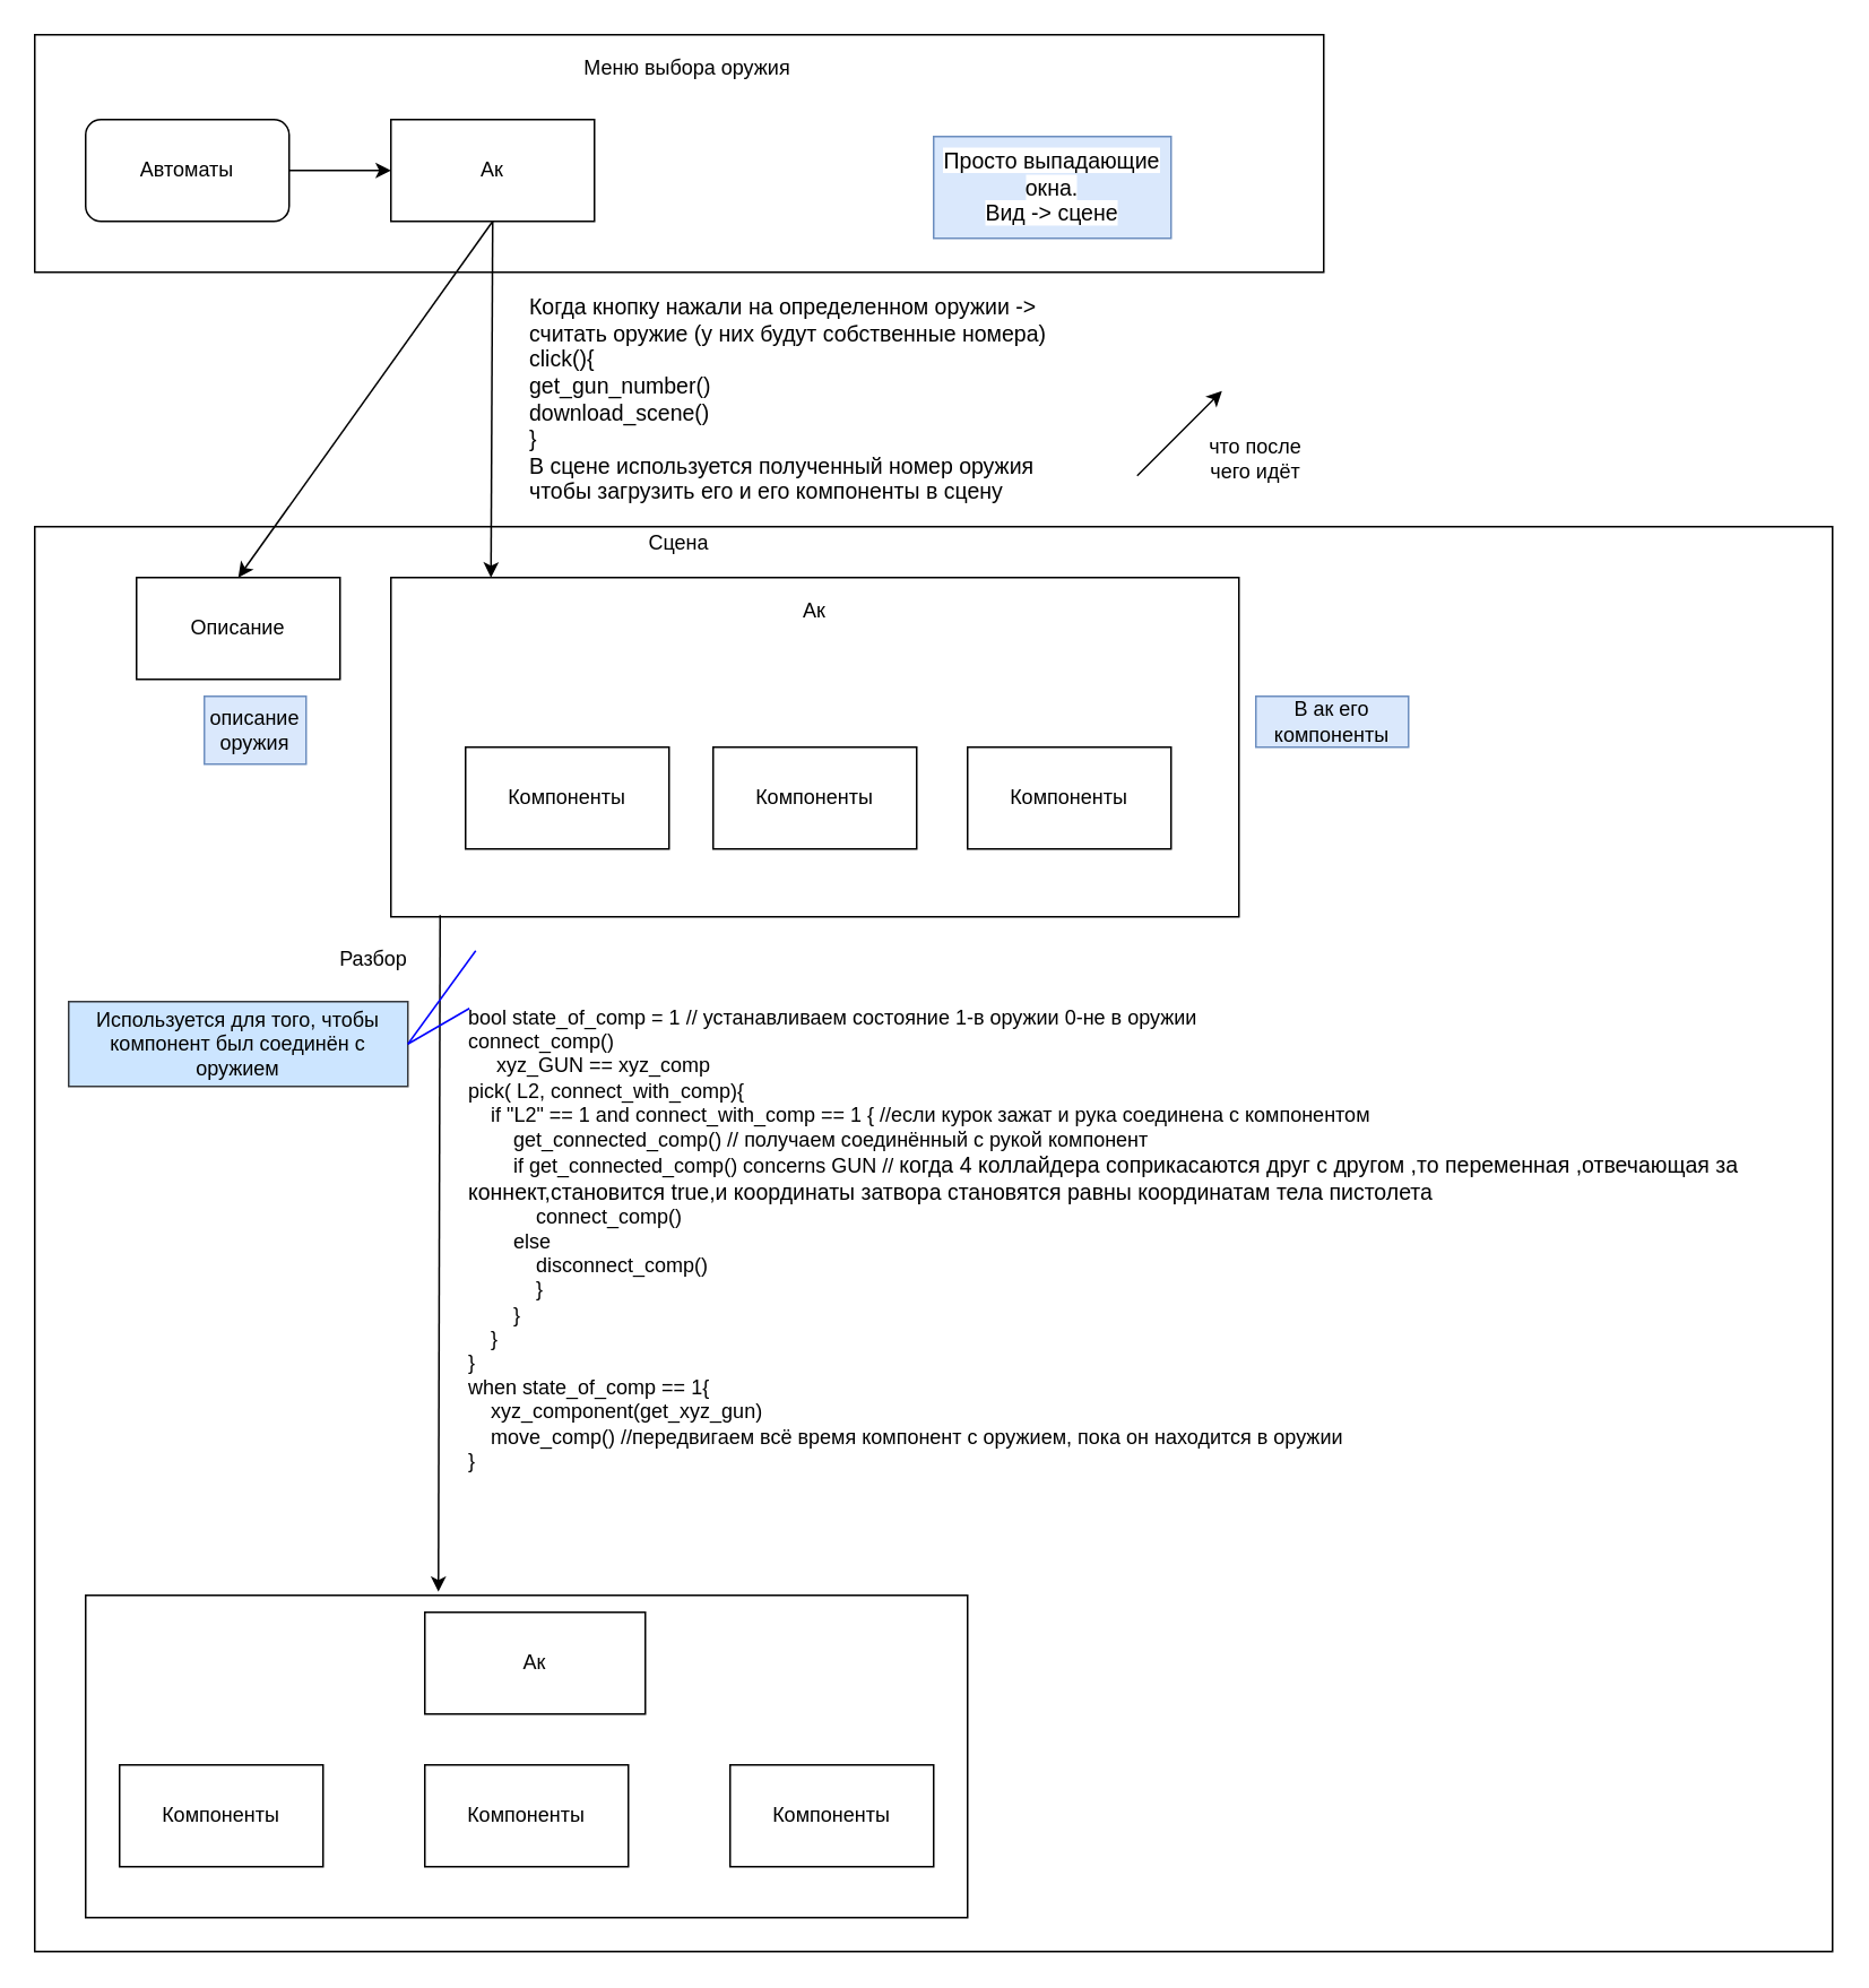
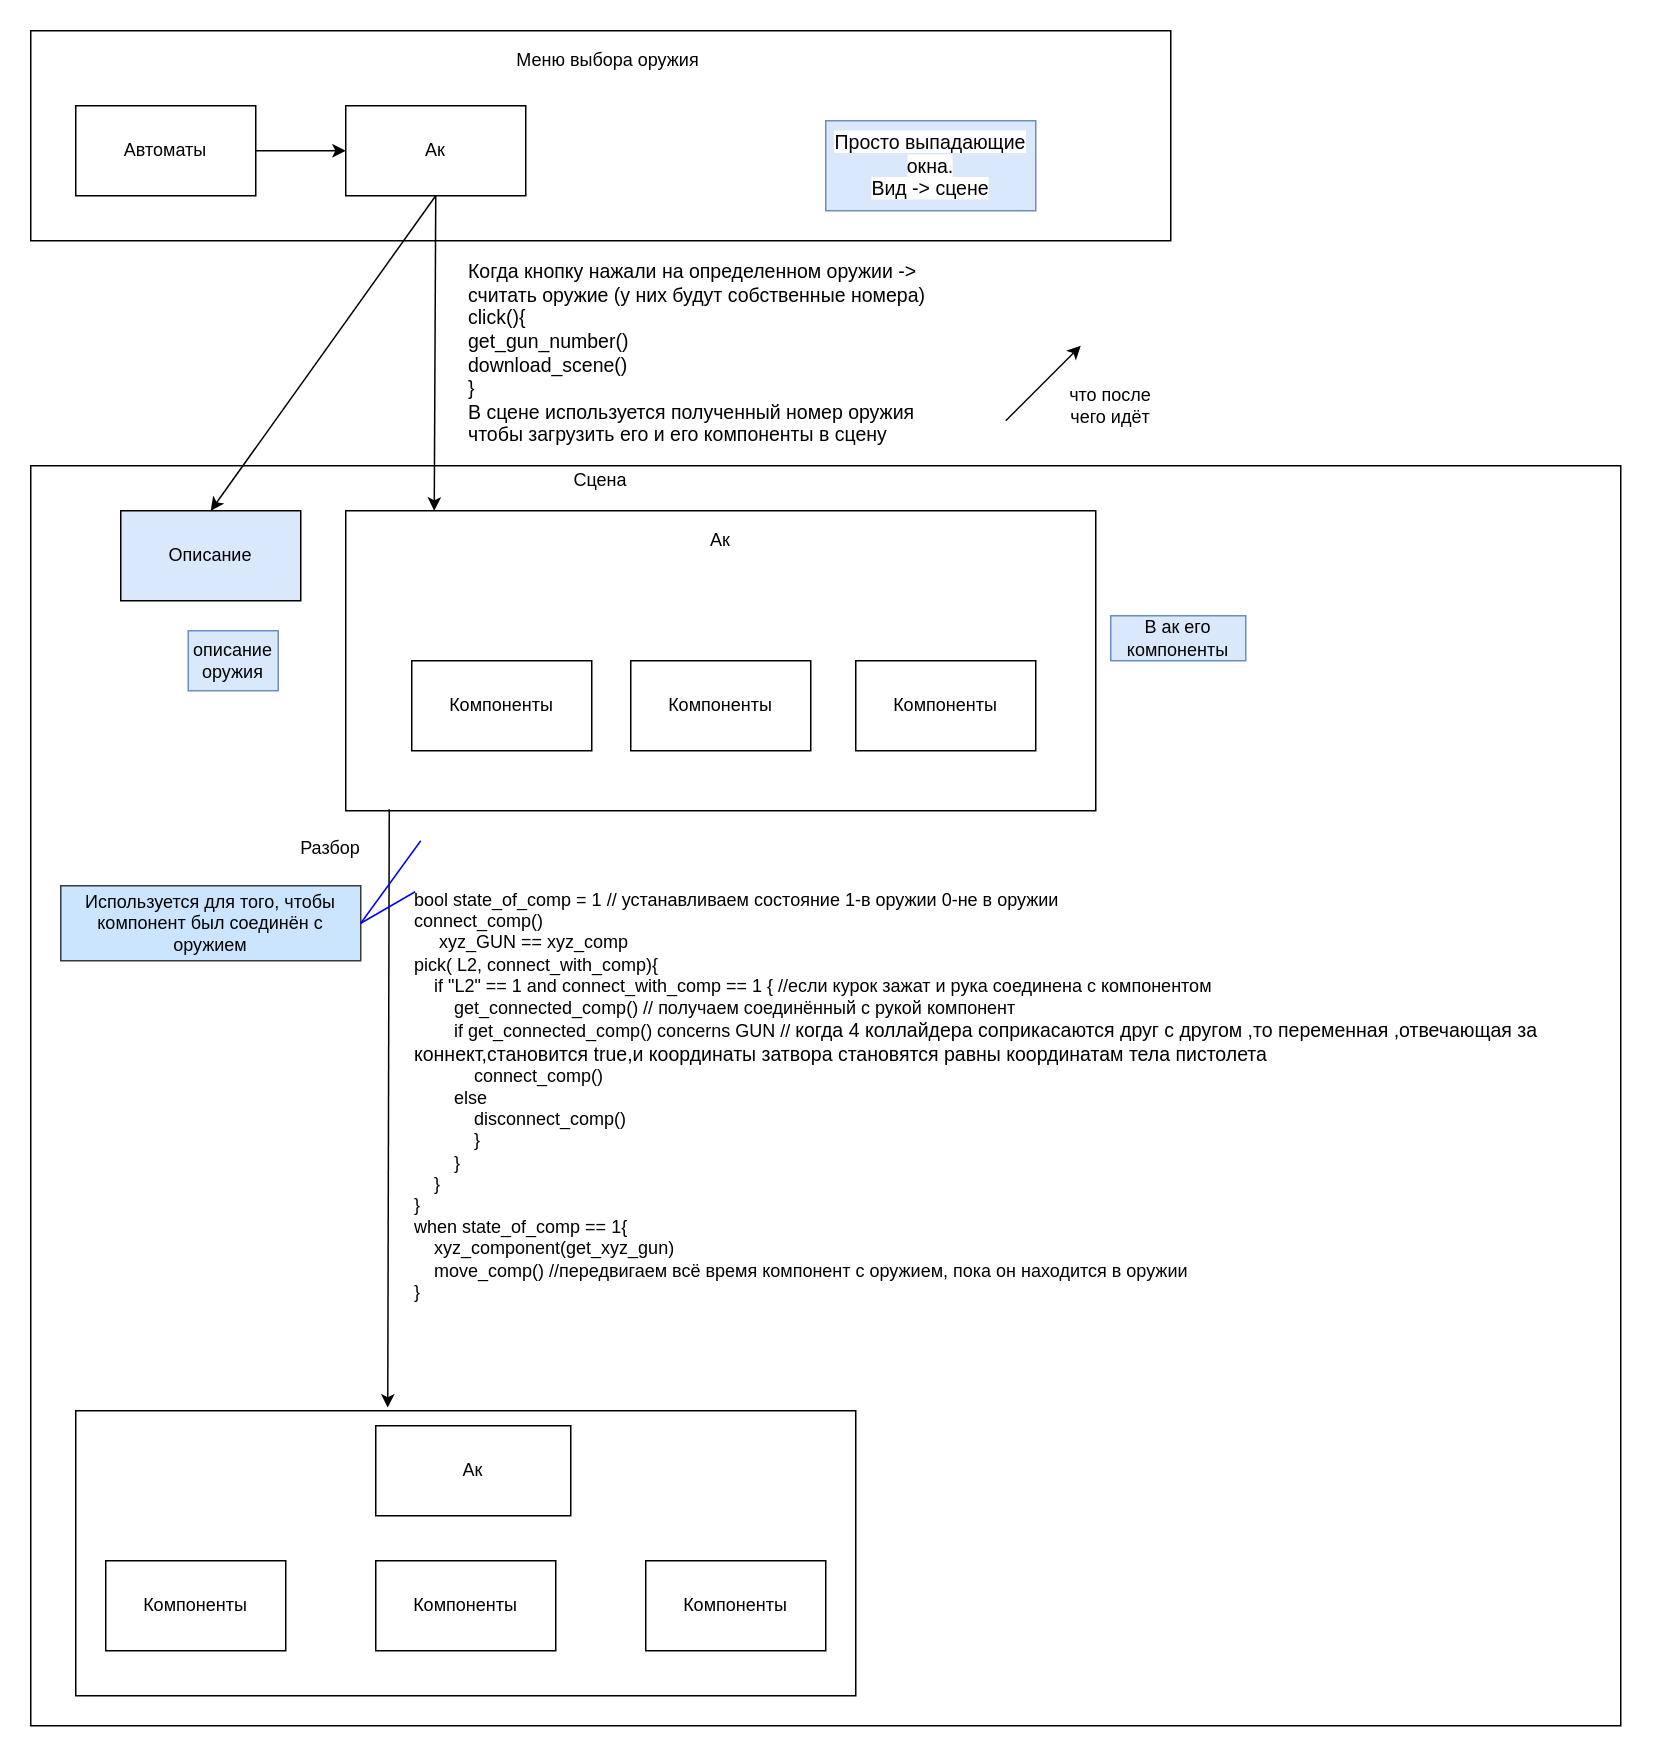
- <mxCell id="4" value="Автоматы" style="whiteSpace=wrap;html=1;rounded=1;" parent="1" vertex="1"><mxGeometry x="50" y="70" width="120" height="60" as="geometry" /></mxCell>
+ <mxCell id="4" value="Автоматы" style="rounded=0;whiteSpace=wrap;html=1;" parent="1" vertex="1"><mxGeometry x="50" y="70" width="120" height="60" as="geometry" /></mxCell>
- <mxCell id="15" value="Описание" style="rounded=0;whiteSpace=wrap;html=1;" parent="1" vertex="1"><mxGeometry x="80" y="340" width="120" height="60" as="geometry" /></mxCell>
+ <mxCell id="15" value="Описание" style="rounded=0;whiteSpace=wrap;html=1;fillColor=#dae8fc;" parent="1" vertex="1"><mxGeometry x="80" y="340" width="120" height="60" as="geometry" /></mxCell>
- <mxCell id="21" value="описание оружия" style="text;html=1;strokeColor=#6c8ebf;fillColor=#dae8fc;align=center;verticalAlign=middle;whiteSpace=wrap;rounded=0;" parent="1" vertex="1"><mxGeometry x="120" y="410" width="60" height="40" as="geometry" /></mxCell>
+ <mxCell id="21" value="описание оружия" style="text;html=1;strokeColor=#6c8ebf;fillColor=#dae8fc;align=center;verticalAlign=middle;whiteSpace=wrap;rounded=0;" parent="1" vertex="1"><mxGeometry x="125" y="420" width="60" height="40" as="geometry" /></mxCell>
